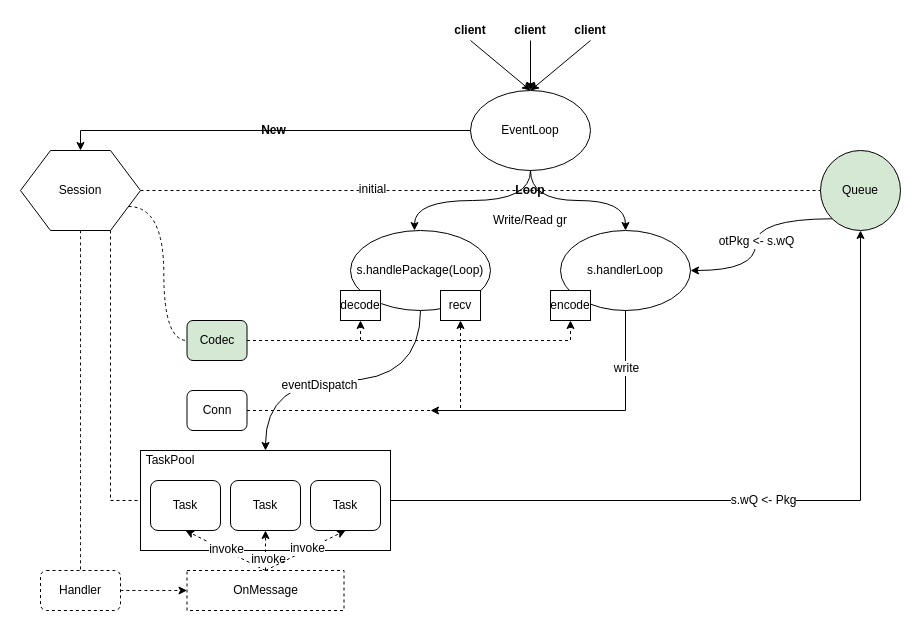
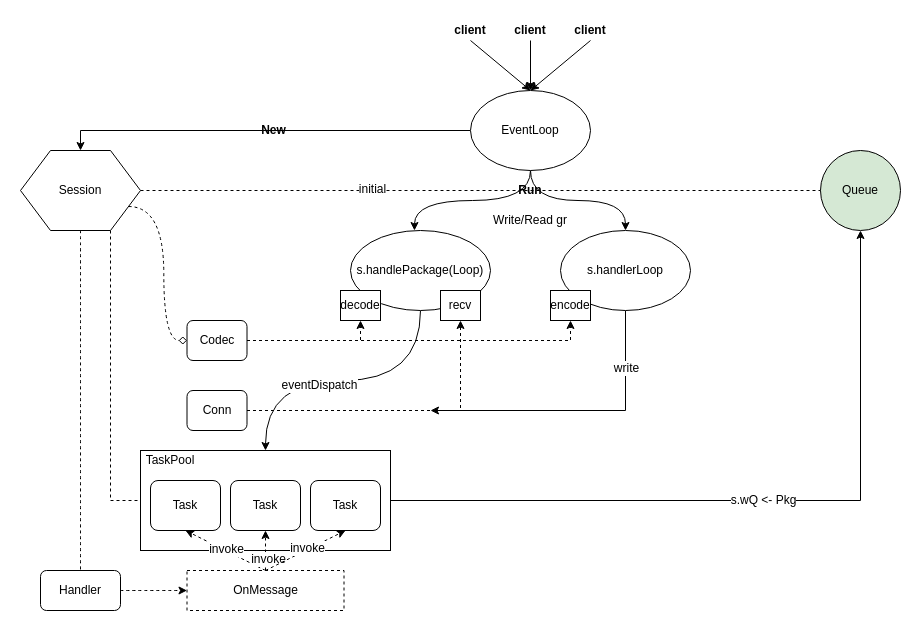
- <mxCell id="18" value="&lt;b&gt;Loop&lt;/b&gt;" style="text;html=1;strokeColor=none;fillColor=none;align=center;verticalAlign=middle;whiteSpace=wrap;rounded=0;" vertex="1" parent="1"><mxGeometry x="510" y="180" width="40" height="20" as="geometry" /></mxCell>
+ <mxCell id="18" value="&lt;b&gt;Run&lt;/b&gt;" style="text;html=1;strokeColor=none;fillColor=none;align=center;verticalAlign=middle;whiteSpace=wrap;rounded=0;" vertex="1" parent="1"><mxGeometry x="510" y="180" width="40" height="20" as="geometry" /></mxCell>
- <mxCell id="19" style="edgeStyle=orthogonalEdgeStyle;rounded=0;orthogonalLoop=1;jettySize=auto;html=1;exitX=0;exitY=1;exitDx=0;exitDy=0;entryX=1;entryY=0.5;entryDx=0;entryDy=0;curved=1;" edge="1" parent="1" source="21" target="17"><mxGeometry relative="1" as="geometry" /></mxCell>
- <mxCell id="20" value="otPkg &amp;lt;- s.wQ" style="text;html=1;align=center;verticalAlign=middle;resizable=0;points=[];labelBackgroundColor=#ffffff;" vertex="1" connectable="0" parent="19"><mxGeometry x="-0.207" y="23" relative="1" as="geometry"><mxPoint x="-23" y="22" as="offset" /></mxGeometry></mxCell>
- <mxCell id="26" style="edgeStyle=orthogonalEdgeStyle;rounded=0;orthogonalLoop=1;jettySize=auto;html=1;exitX=1;exitY=0.75;exitDx=0;exitDy=0;entryX=0;entryY=0.5;entryDx=0;entryDy=0;dashed=1;curved=1;endArrow=none;endFill=0;" edge="1" parent="1" source="27" target="31"><mxGeometry relative="1" as="geometry" /></mxCell>
+ <mxCell id="26" style="edgeStyle=orthogonalEdgeStyle;rounded=0;orthogonalLoop=1;jettySize=auto;html=1;exitX=1;exitY=0.75;exitDx=0;exitDy=0;entryX=0;entryY=0.5;entryDx=0;entryDy=0;dashed=1;curved=1;endArrow=diamond;endFill=0;" edge="1" parent="1" source="27" target="31"><mxGeometry relative="1" as="geometry" /></mxCell>
- <mxCell id="31" value="Codec" style="rounded=1;whiteSpace=wrap;html=1;fillColor=#d5e8d4;" vertex="1" parent="1"><mxGeometry x="186.5" y="320" width="60" height="40" as="geometry" /></mxCell>
+ <mxCell id="31" value="Codec" style="rounded=1;whiteSpace=wrap;html=1;" vertex="1" parent="1"><mxGeometry x="186.5" y="320" width="60" height="40" as="geometry" /></mxCell>
- <mxCell id="40" value="Handler" style="rounded=1;whiteSpace=wrap;html=1;dashed=1;" vertex="1" parent="1"><mxGeometry x="40" y="570" width="80" height="40" as="geometry" /></mxCell>
+ <mxCell id="40" value="Handler" style="rounded=1;whiteSpace=wrap;html=1;" vertex="1" parent="1"><mxGeometry x="40" y="570" width="80" height="40" as="geometry" /></mxCell>
